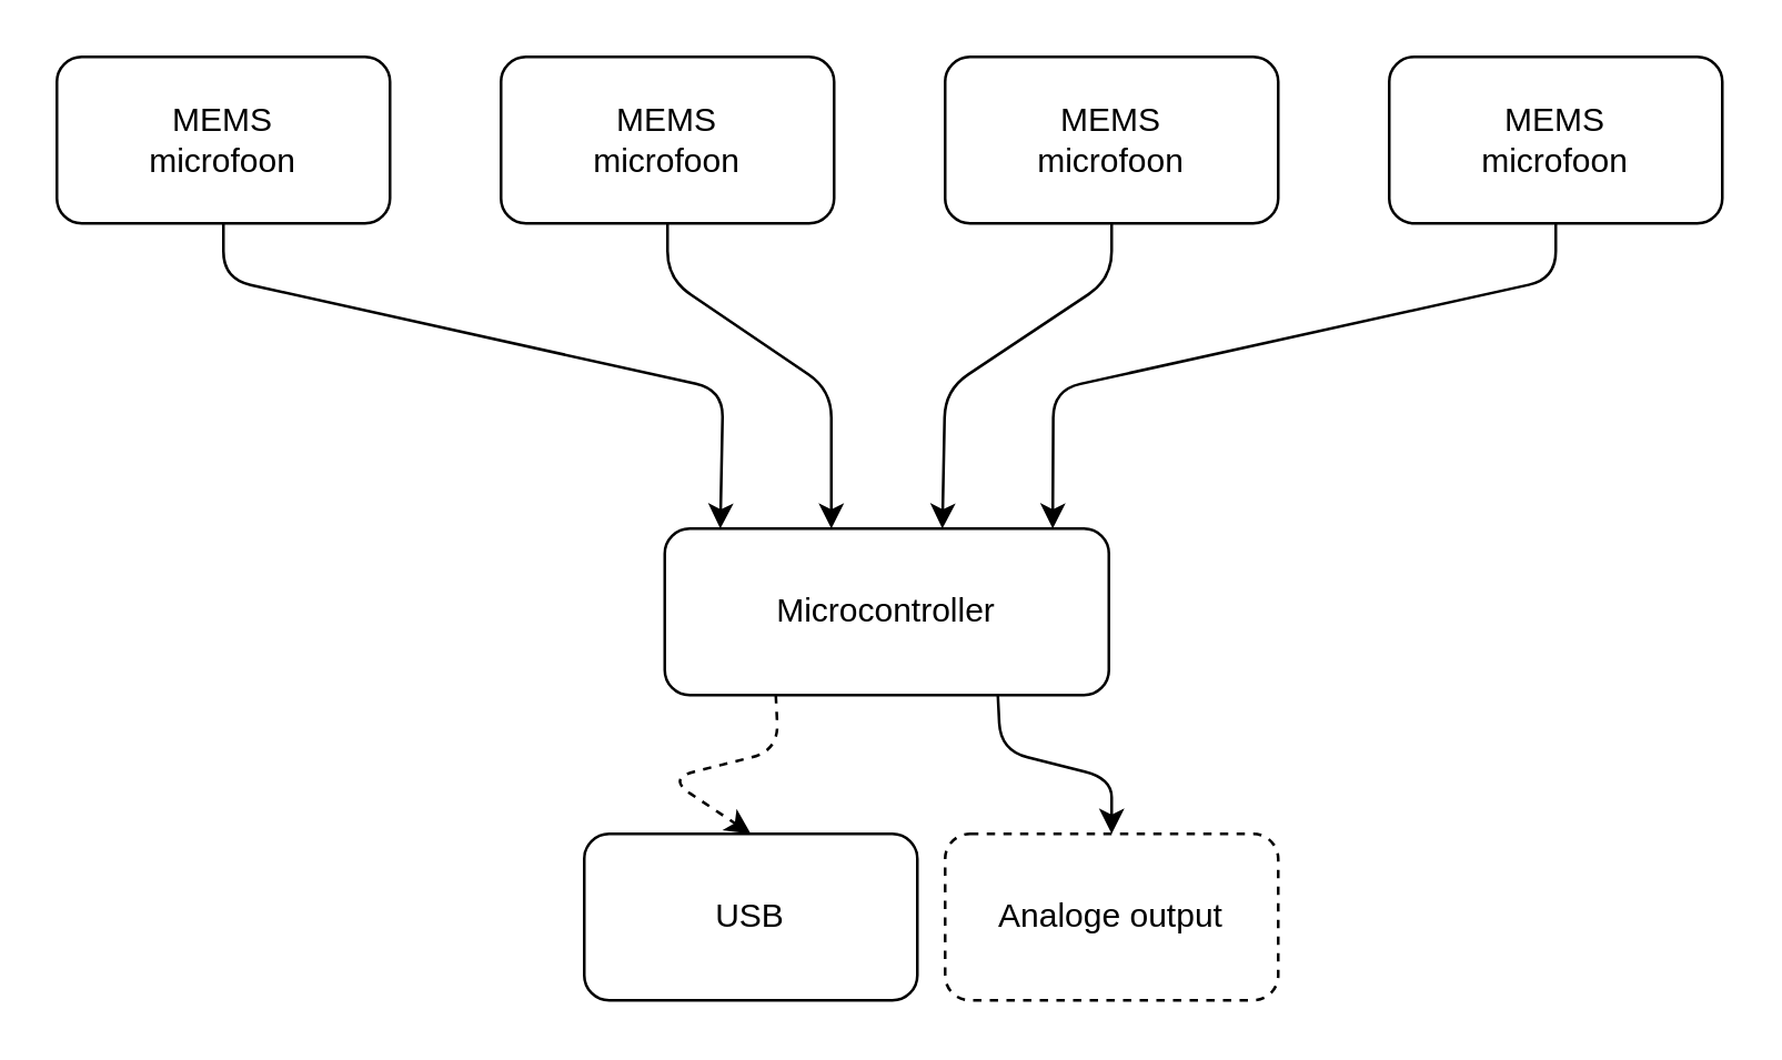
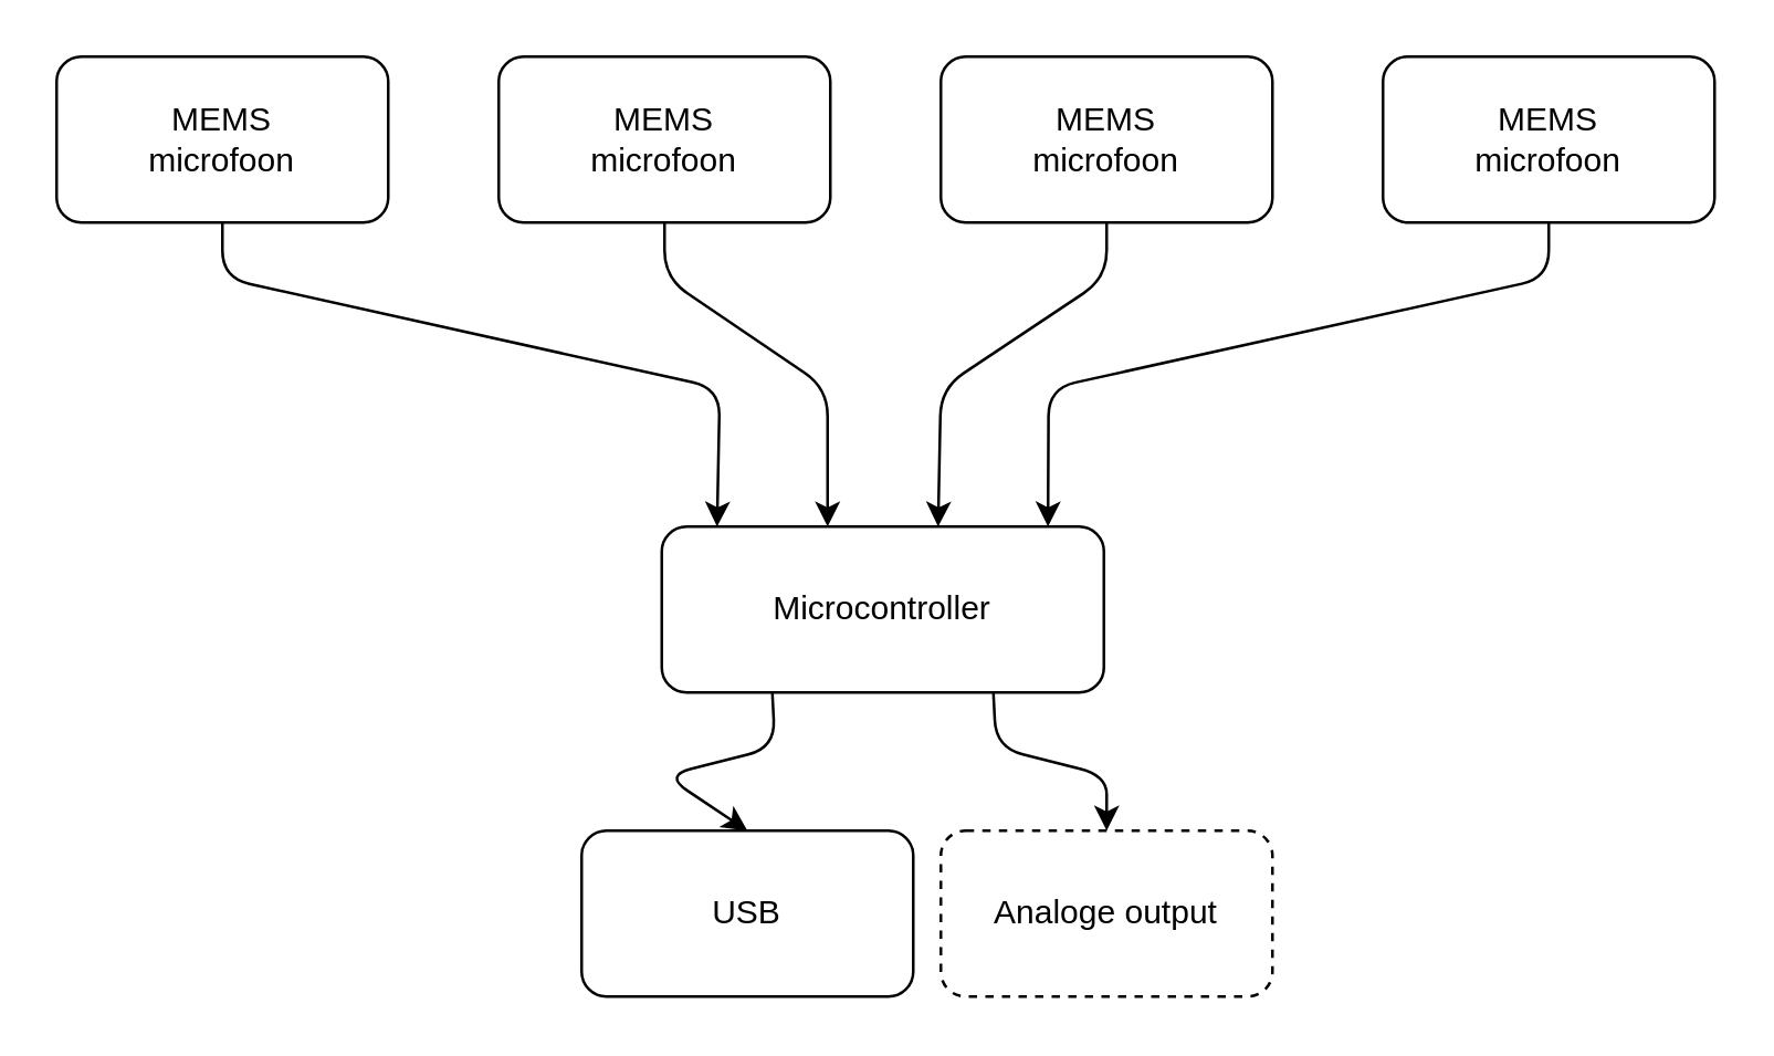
- <mxCell id="13" value="" style="endArrow=classic;html=1;rounded=1;entryX=0.5;entryY=0;entryDx=0;entryDy=0;exitX=0.25;exitY=1;exitDx=0;exitDy=0;dashed=1;" edge="1" parent="1" source="6" target="8"><mxGeometry width="50" height="50" relative="1" as="geometry"><mxPoint x="300" y="260" as="sourcePoint" /><mxPoint x="320" y="50" as="targetPoint" /><Array as="points"><mxPoint x="280" y="270" /><mxPoint x="240" y="280" /></Array></mxGeometry></mxCell>
+ <mxCell id="13" value="" style="endArrow=classic;html=1;rounded=1;entryX=0.5;entryY=0;entryDx=0;entryDy=0;exitX=0.25;exitY=1;exitDx=0;exitDy=0;" edge="1" parent="1" source="6" target="8"><mxGeometry width="50" height="50" relative="1" as="geometry"><mxPoint x="300" y="260" as="sourcePoint" /><mxPoint x="320" y="50" as="targetPoint" /><Array as="points"><mxPoint x="280" y="270" /><mxPoint x="240" y="280" /></Array></mxGeometry></mxCell>
